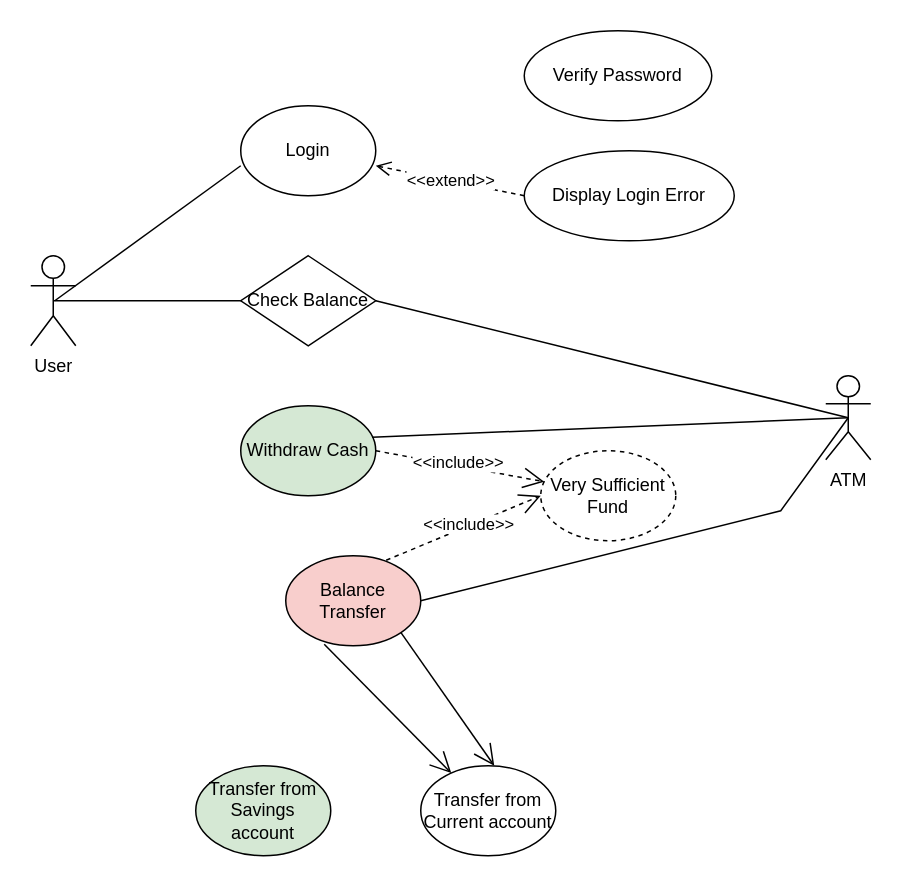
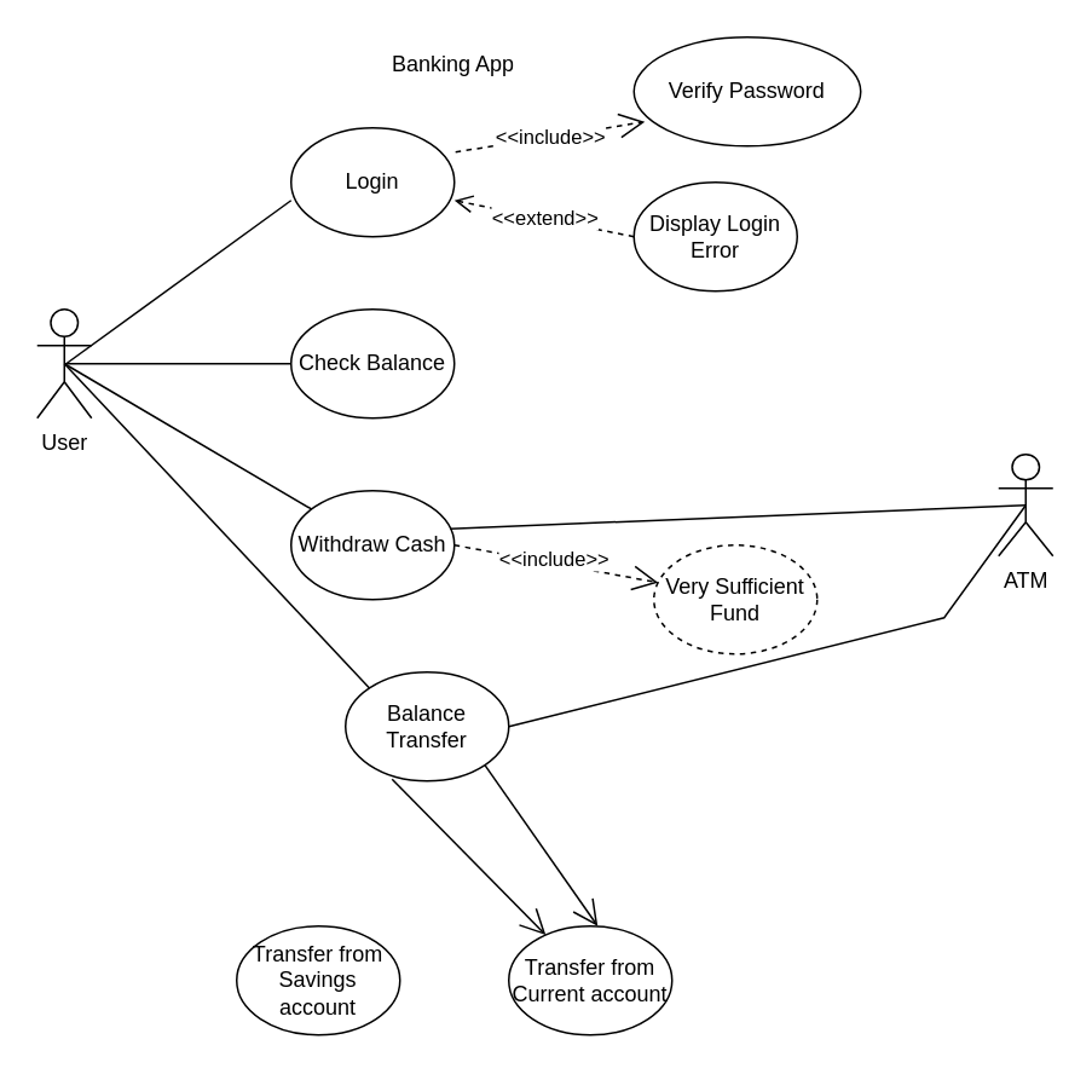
+ <mxCell id="10" value="Banking App" style="text;strokeColor=none;fillColor=none;align=left;verticalAlign=middle;spacingLeft=4;spacingRight=4;overflow=hidden;points=[[0,0.5],[1,0.5]];portConstraint=eastwest;rotatable=0;whiteSpace=wrap;html=1;" vertex="1" parent="1"><mxGeometry x="210" width="80" height="30" as="geometry" y="20" /></mxCell>
+ <mxCell id="13" value="&amp;lt;&amp;lt;include&amp;gt;&amp;gt;" style="endArrow=open;endSize=12;dashed=1;html=1;rounded=0;exitX=1.007;exitY=0.222;exitDx=0;exitDy=0;exitPerimeter=0;entryX=0.048;entryY=0.778;entryDx=0;entryDy=0;entryPerimeter=0;" edge="1" parent="1" source="3" target="7"><mxGeometry width="160" relative="1" as="geometry"><mxPoint x="210" y="70" as="sourcePoint" /><mxPoint x="350" y="70" as="targetPoint" /></mxGeometry></mxCell>
- <mxCell id="5" value="Display Login Error" style="ellipse;whiteSpace=wrap;html=1;" vertex="1" parent="1"><mxGeometry x="349" y="100" width="140" height="60" as="geometry" /></mxCell>
+ <mxCell id="5" value="Display Login Error" style="ellipse;whiteSpace=wrap;html=1;" vertex="1" parent="1"><mxGeometry x="349" y="100" width="90" height="60" as="geometry" /></mxCell>
- <mxCell id="8" value="Check Balance" style="rhombus;whiteSpace=wrap;html=1;" vertex="1" parent="1"><mxGeometry x="160" y="170" width="90" height="60" as="geometry" /></mxCell>
+ <mxCell id="8" value="Check Balance" style="ellipse;whiteSpace=wrap;html=1;" vertex="1" parent="1"><mxGeometry x="160" y="170" width="90" height="60" as="geometry" /></mxCell>
- <mxCell id="25" value="" style="endArrow=none;html=1;rounded=0;exitX=1;exitY=0.5;exitDx=0;exitDy=0;entryX=0.5;entryY=0.5;entryDx=0;entryDy=0;entryPerimeter=0;" edge="1" parent="1" source="8" target="24"><mxGeometry relative="1" as="geometry"><mxPoint x="260" y="199.5" as="sourcePoint" /><mxPoint x="420" y="199.5" as="targetPoint" /></mxGeometry></mxCell>
+ <mxCell id="16" value="" style="endArrow=none;html=1;rounded=0;exitX=0.5;exitY=0.5;exitDx=0;exitDy=0;exitPerimeter=0;" edge="1" parent="1" source="2" target="9"><mxGeometry relative="1" as="geometry"><mxPoint x="45" y="200" as="sourcePoint" /><mxPoint x="170" y="199.5" as="targetPoint" /></mxGeometry></mxCell>
+ <mxCell id="15" value="" style="endArrow=none;html=1;rounded=0;entryX=0;entryY=0;entryDx=0;entryDy=0;exitX=0.5;exitY=0.5;exitDx=0;exitDy=0;exitPerimeter=0;" edge="1" parent="1" source="2" target="6"><mxGeometry relative="1" as="geometry"><mxPoint x="45" y="210" as="sourcePoint" /><mxPoint x="170" y="210" as="targetPoint" /></mxGeometry></mxCell>
- <mxCell id="9" value="Withdraw Cash" style="ellipse;whiteSpace=wrap;html=1;fillColor=#d5e8d4;" vertex="1" parent="1"><mxGeometry x="160" y="270" width="90" height="60" as="geometry" /></mxCell>
+ <mxCell id="9" value="Withdraw Cash" style="ellipse;whiteSpace=wrap;html=1;" vertex="1" parent="1"><mxGeometry x="160" y="270" width="90" height="60" as="geometry" /></mxCell>
- <mxCell id="19" value="&amp;lt;&amp;lt;include&amp;gt;&amp;gt;" style="endArrow=open;endSize=12;dashed=1;html=1;rounded=0;exitX=0.744;exitY=0.05;exitDx=0;exitDy=0;exitPerimeter=0;entryX=0;entryY=0.5;entryDx=0;entryDy=0;" edge="1" parent="1" source="6" target="4"><mxGeometry x="0.083" y="1" width="160" relative="1" as="geometry"><mxPoint x="230" y="376" as="sourcePoint" /><mxPoint x="332" y="360" as="targetPoint" /><mxPoint as="offset" /></mxGeometry></mxCell>
- <mxCell id="6" value="Balance Transfer" style="ellipse;whiteSpace=wrap;html=1;fillColor=#f8cecc;" vertex="1" parent="1"><mxGeometry x="190" y="370" width="90" height="60" as="geometry" /></mxCell>
+ <mxCell id="6" value="Balance Transfer" style="ellipse;whiteSpace=wrap;html=1;" vertex="1" parent="1"><mxGeometry x="190" y="370" width="90" height="60" as="geometry" /></mxCell>
- <mxCell id="20" value="Transfer from Savings account" style="ellipse;whiteSpace=wrap;html=1;fillColor=#d5e8d4;" vertex="1" parent="1"><mxGeometry x="130" y="510" width="90" height="60" as="geometry" /></mxCell>
+ <mxCell id="20" value="Transfer from Savings account" style="ellipse;whiteSpace=wrap;html=1;" vertex="1" parent="1"><mxGeometry x="130" y="510" width="90" height="60" as="geometry" /></mxCell>
